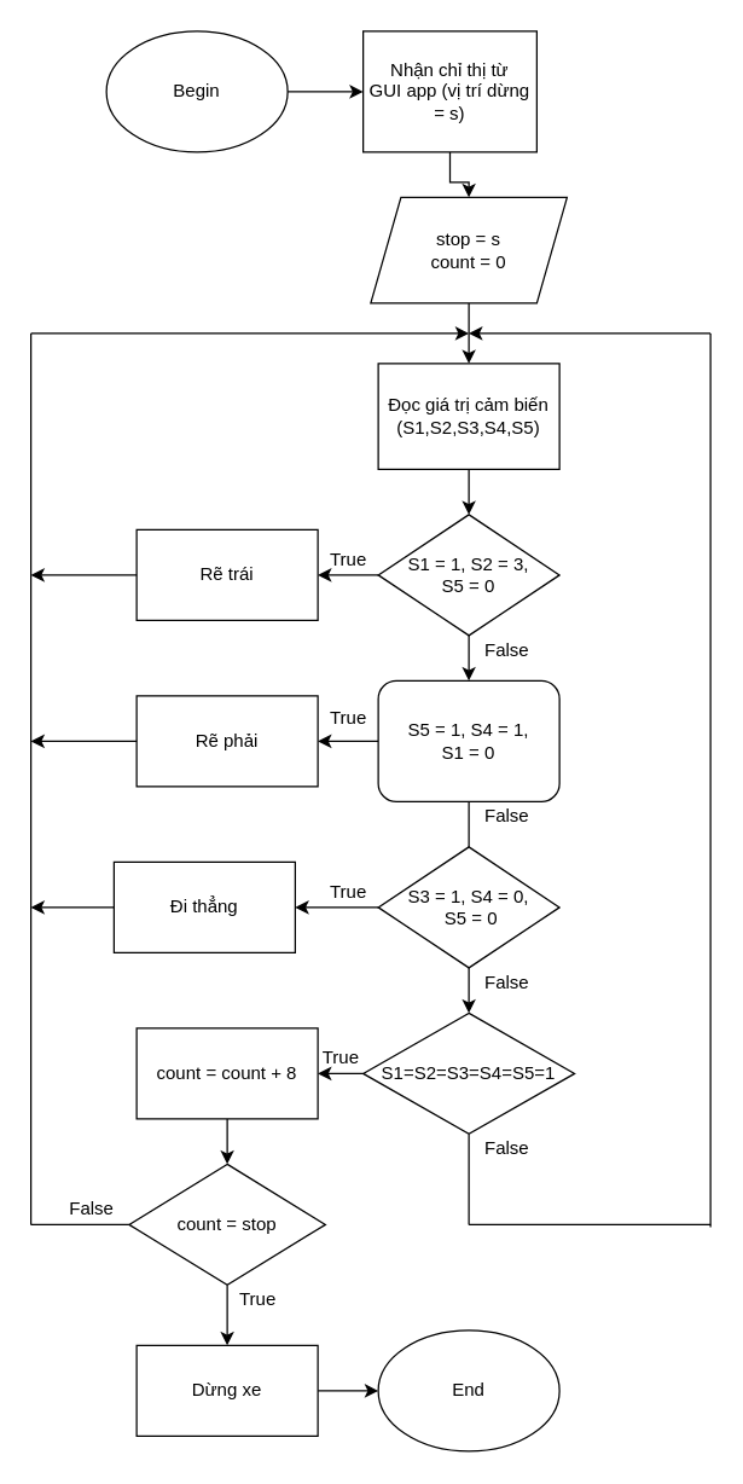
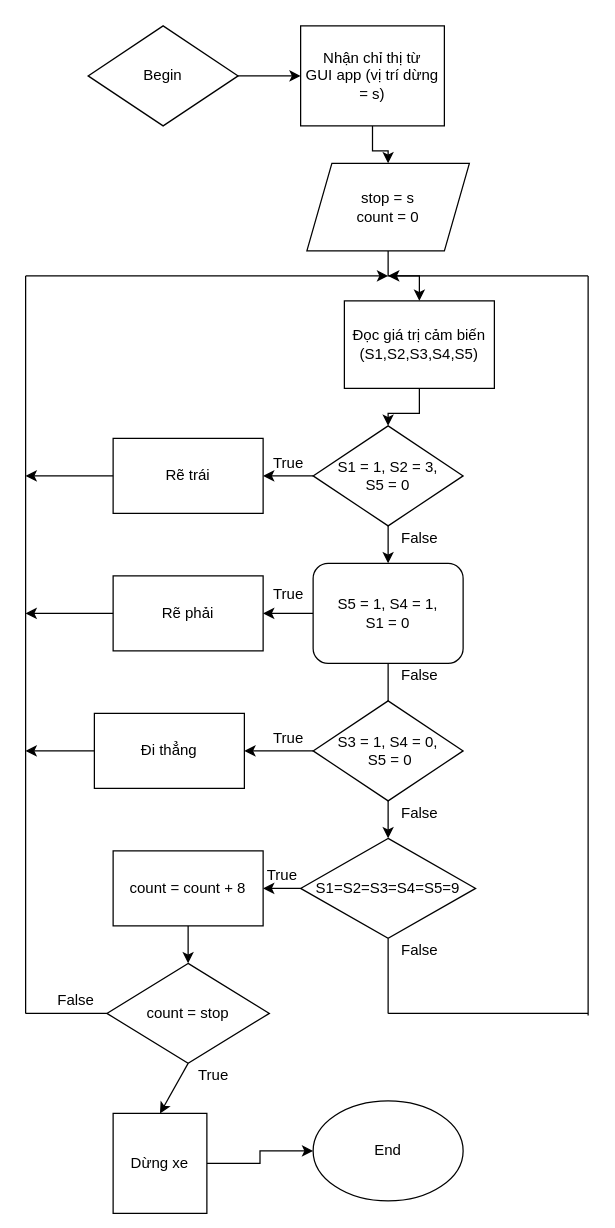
- <mxCell id="3" value="Begin" style="ellipse;whiteSpace=wrap;html=1;" parent="1" vertex="1"><mxGeometry x="70" y="20" width="120" height="80" as="geometry" /></mxCell>
+ <mxCell id="3" value="Begin" style="rhombus;whiteSpace=wrap;html=1;" parent="1" vertex="1"><mxGeometry x="70" y="20" width="120" height="80" as="geometry" /></mxCell>
- <mxCell id="13" value="&lt;span&gt;Đọc giá trị cảm biến&lt;/span&gt;&lt;br&gt;&lt;span&gt;(S1,S2,S3,S4,S5)&lt;/span&gt;" style="rounded=0;whiteSpace=wrap;html=1;" parent="1" vertex="1"><mxGeometry x="250" y="240" width="120" height="70" as="geometry" /></mxCell>
+ <mxCell id="13" value="&lt;span&gt;Đọc giá trị cảm biến&lt;/span&gt;&lt;br&gt;&lt;span&gt;(S1,S2,S3,S4,S5)&lt;/span&gt;" style="rounded=0;whiteSpace=wrap;html=1;" parent="1" vertex="1"><mxGeometry x="275" y="240" width="120" height="70" as="geometry" /></mxCell>
- <mxCell id="23" value="S1=S2=S3=S4=S5=1" style="rhombus;whiteSpace=wrap;html=1;" parent="1" vertex="1"><mxGeometry x="240" y="670" width="140" height="80" as="geometry" /></mxCell>
+ <mxCell id="23" value="S1=S2=S3=S4=S5=9" style="rhombus;whiteSpace=wrap;html=1;" parent="1" vertex="1"><mxGeometry x="240" y="670" width="140" height="80" as="geometry" /></mxCell>
- <mxCell id="26" value="Dừng xe" style="rounded=0;whiteSpace=wrap;html=1;" parent="1" vertex="1"><mxGeometry x="90" y="890" width="120" height="60" as="geometry" /></mxCell>
+ <mxCell id="26" value="Dừng xe" style="rounded=0;whiteSpace=wrap;html=1;" parent="1" vertex="1"><mxGeometry x="90" y="890" width="75" height="80" as="geometry" /></mxCell>
